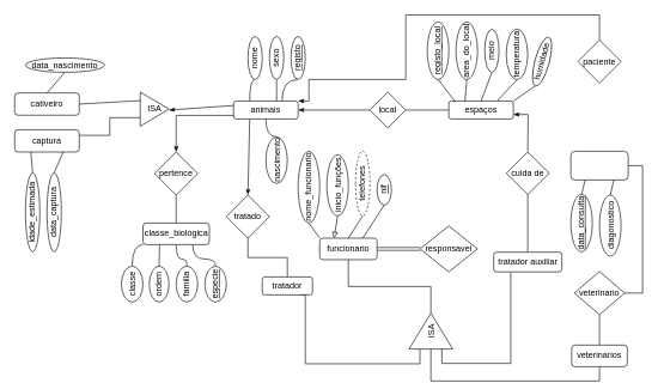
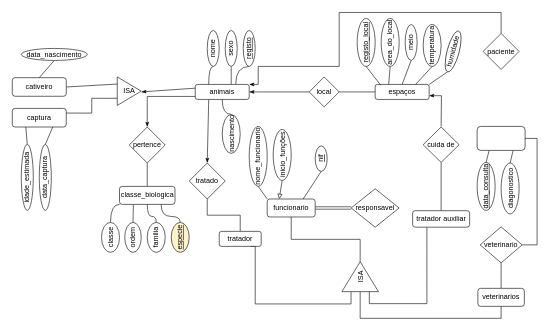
- <mxCell id="75" value="telefones" style="ellipse;rounded=1;flipV=1;flipH=1;direction=east;whiteSpace=wrap;html=1;horizontal=0;dashed=1;" vertex="1" parent="1"><mxGeometry x="495" y="210" width="20" height="90" as="geometry" /></mxCell>
- <mxCell id="74" style="rounded=0;orthogonalLoop=1;jettySize=auto;html=1;exitX=0.5;exitY=1;exitDx=0;exitDy=0;entryX=0.5;entryY=0;entryDx=0;entryDy=0;startArrow=none;startFill=0;endArrow=none;endFill=0;" edge="1" parent="1" source="75" target="58"><mxGeometry relative="1" as="geometry" /></mxCell>
- <mxCell id="52" value="&lt;u&gt;especie&lt;/u&gt;" style="ellipse;rounded=1;flipV=1;flipH=1;direction=east;whiteSpace=wrap;html=1;horizontal=0;" vertex="1" parent="1"><mxGeometry x="285" y="370" width="30" height="50" as="geometry" /></mxCell>
+ <mxCell id="52" value="&lt;u&gt;especie&lt;/u&gt;" style="ellipse;rounded=1;flipV=1;flipH=1;direction=east;whiteSpace=wrap;html=1;horizontal=0;fillColor=#fff2cc;" vertex="1" parent="1"><mxGeometry x="285" y="370" width="30" height="50" as="geometry" /></mxCell>
